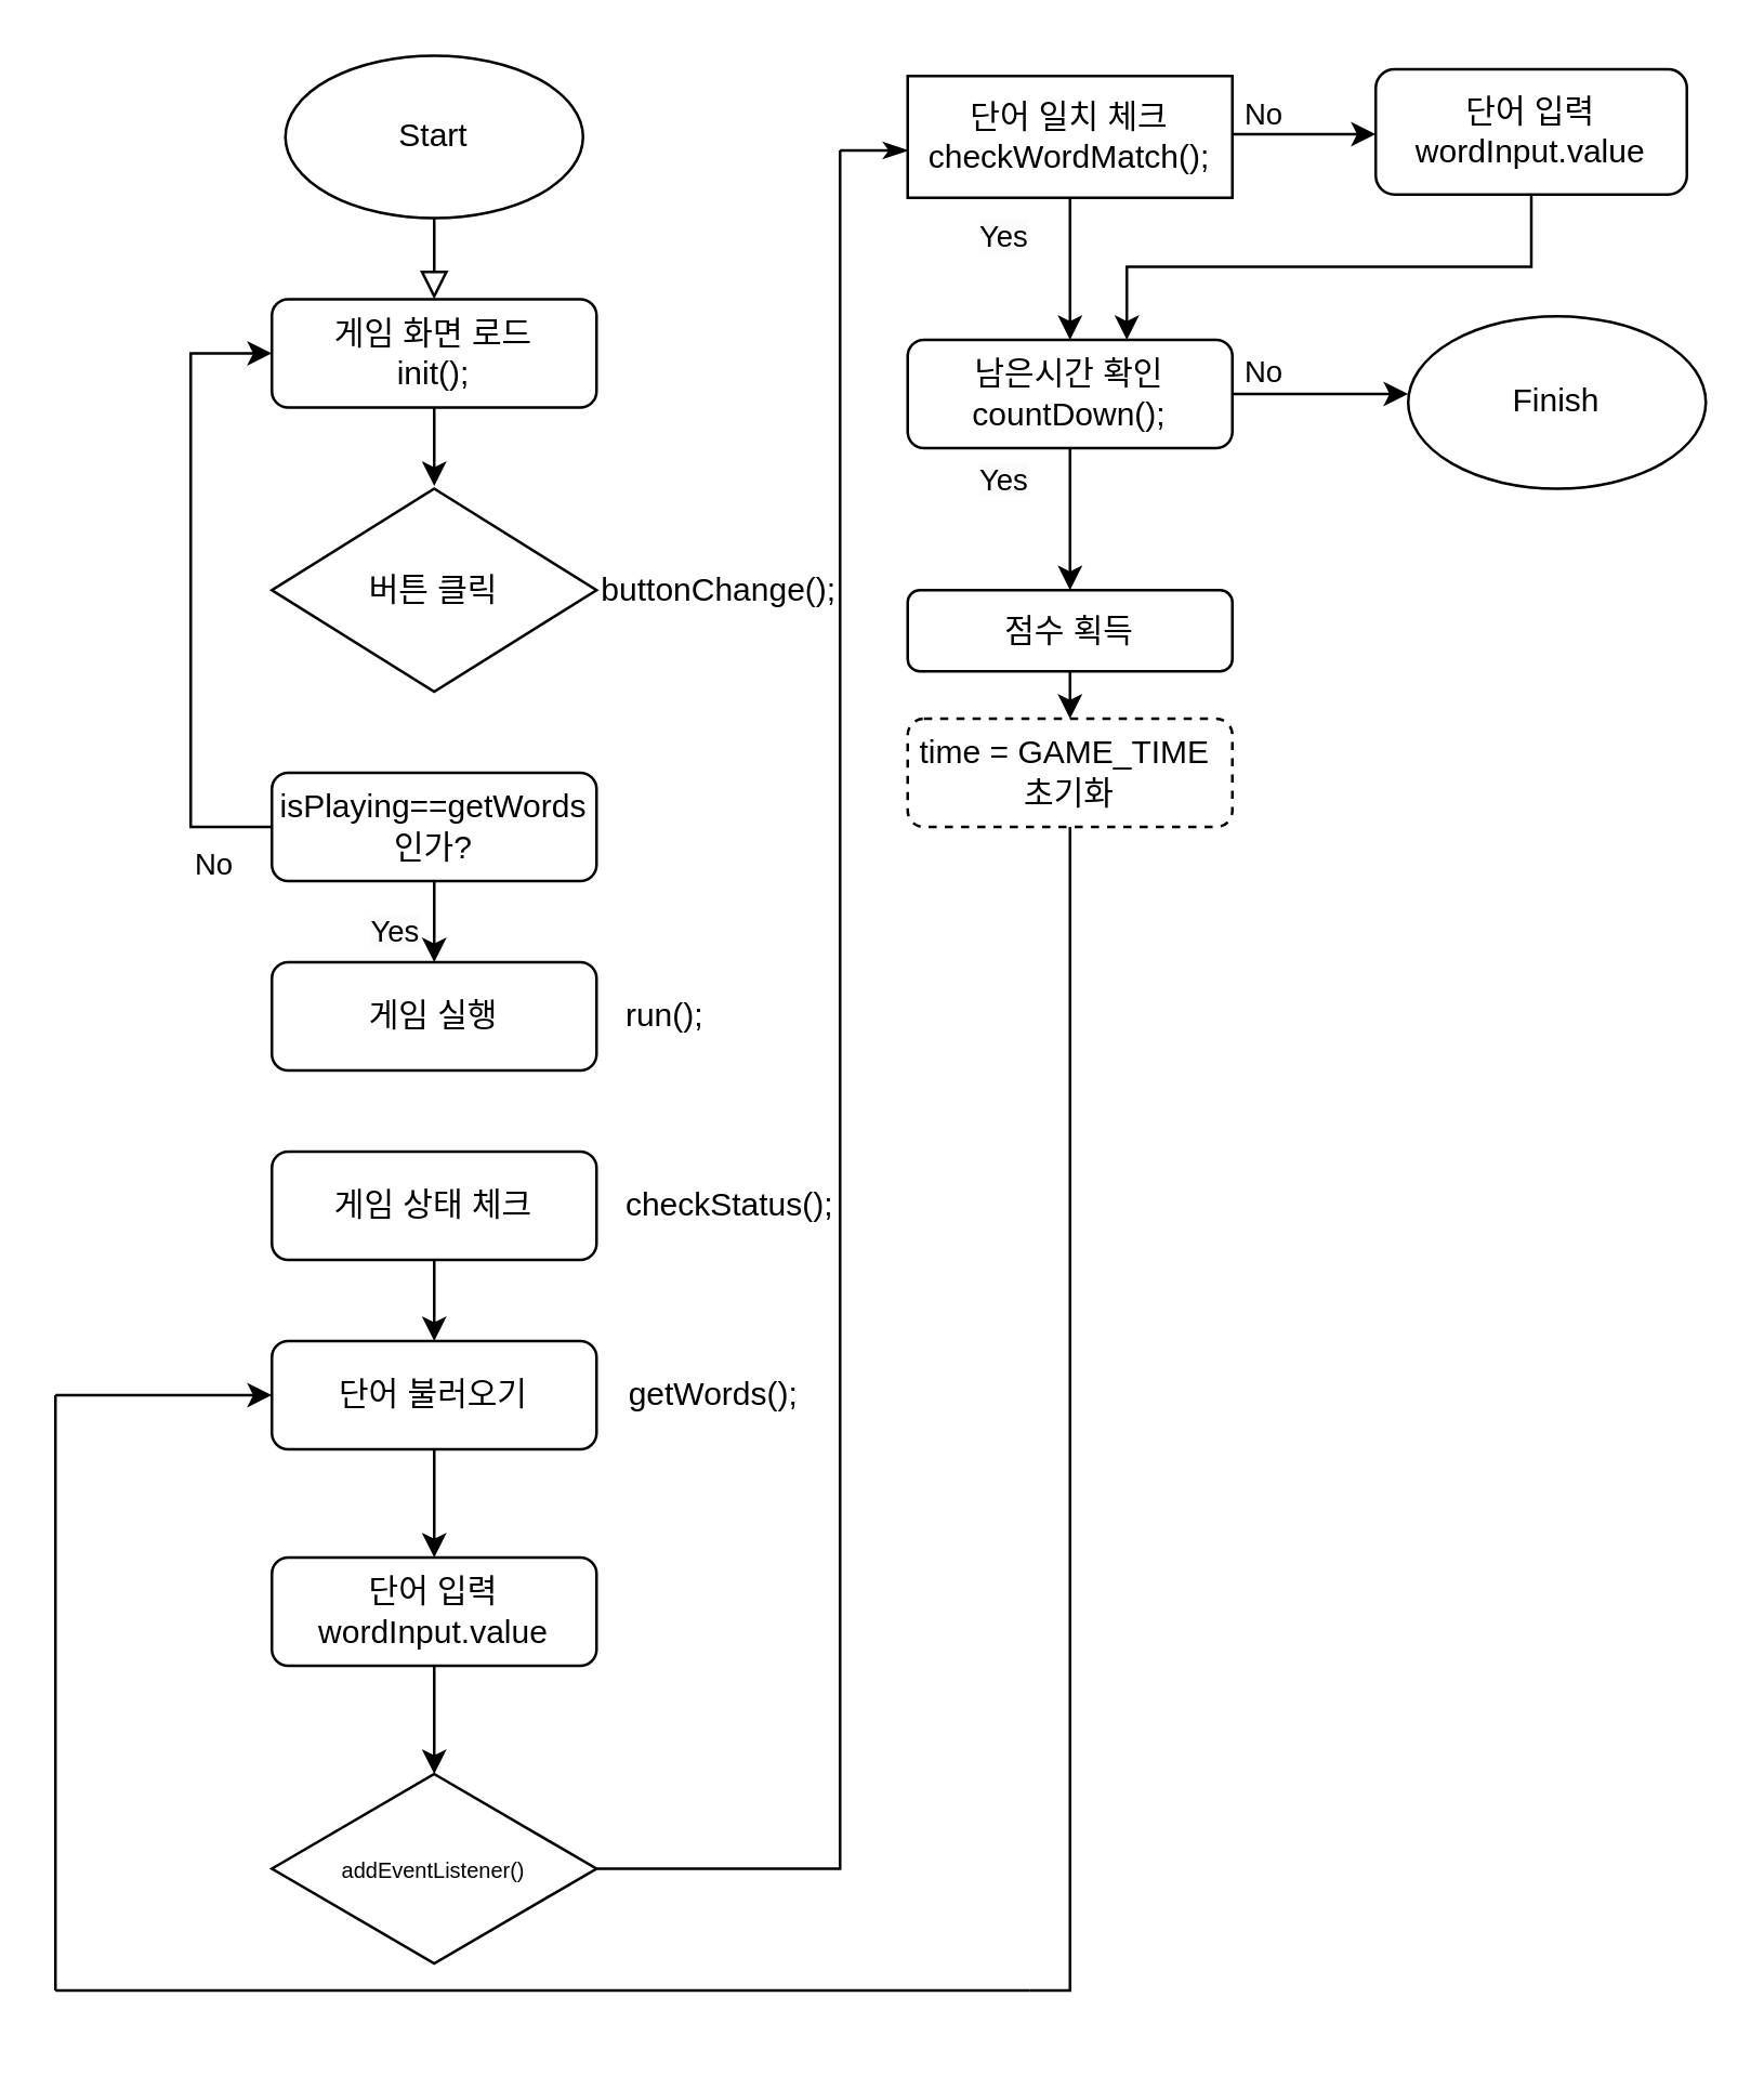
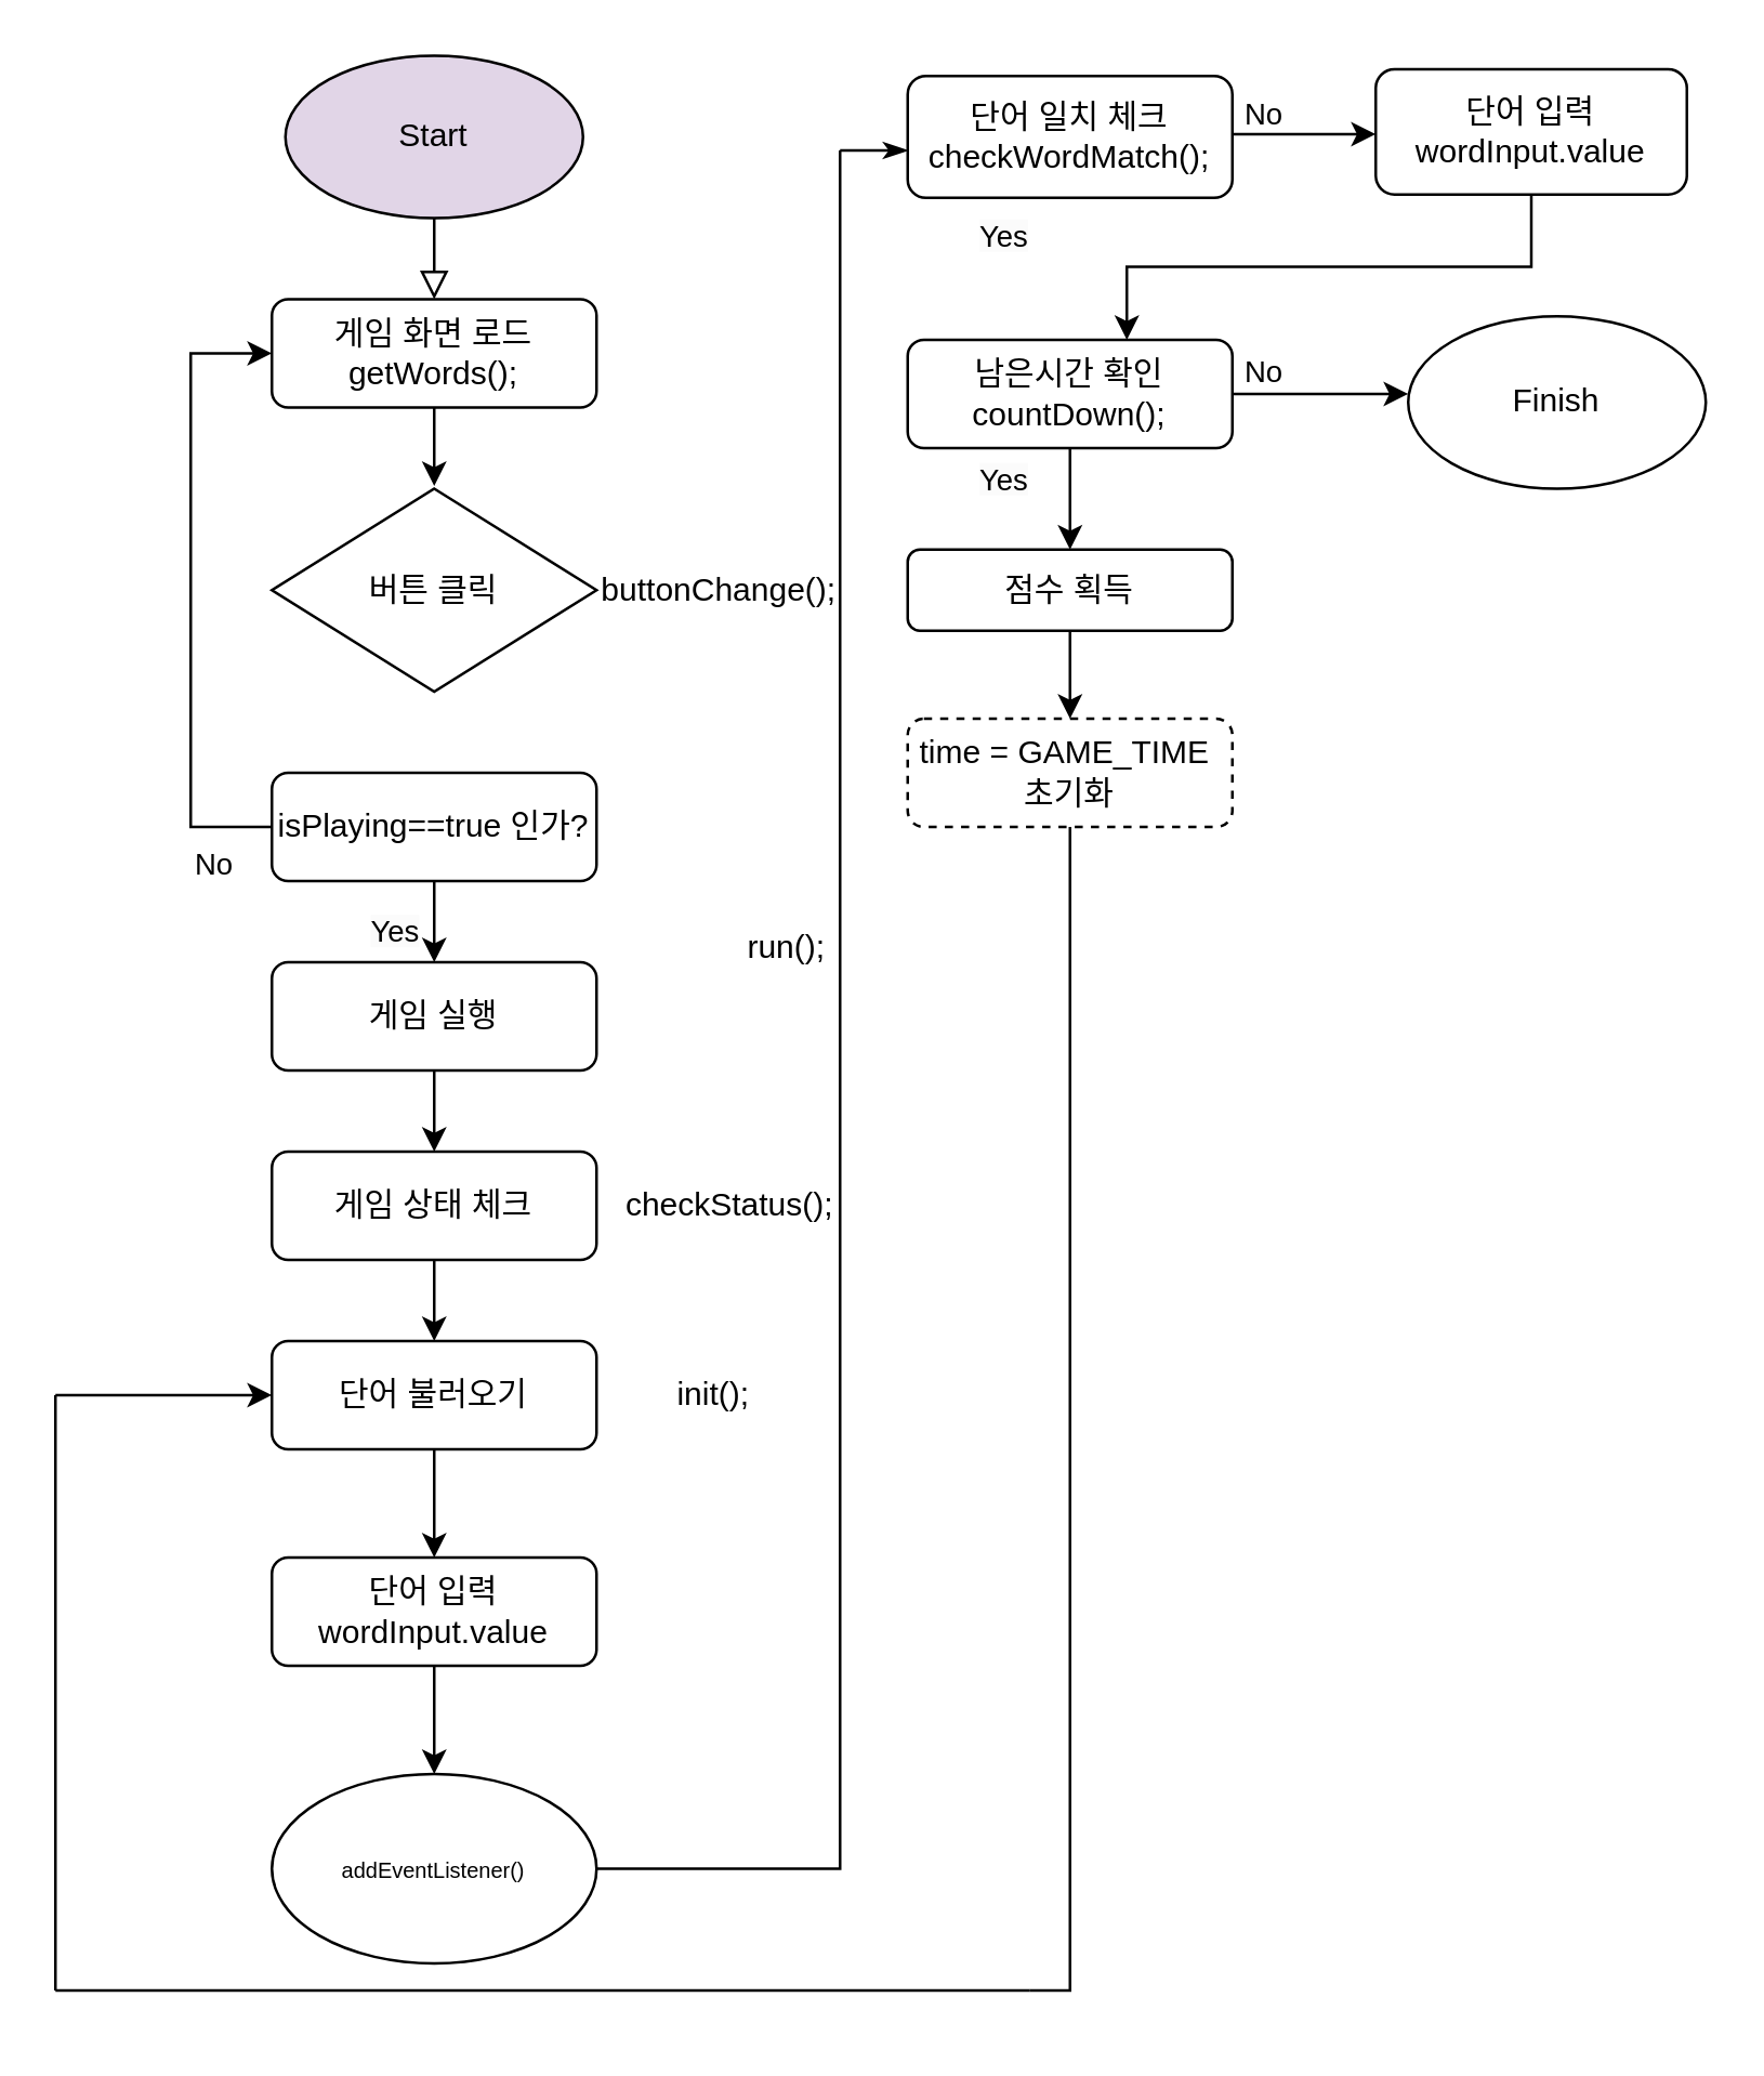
- <mxCell id="5" value="Start" style="ellipse;whiteSpace=wrap;html=1;" vertex="1" parent="1"><mxGeometry x="105" y="20" width="110" height="60" as="geometry" /></mxCell>
+ <mxCell id="5" value="Start" style="ellipse;whiteSpace=wrap;html=1;fillColor=#e1d5e7;" vertex="1" parent="1"><mxGeometry x="105" y="20" width="110" height="60" as="geometry" /></mxCell>
- <mxCell id="26" value="단어 일치 체크&lt;br&gt;checkWordMatch();" style="whiteSpace=wrap;html=1;fillColor=none;rounded=0;" vertex="1" parent="1"><mxGeometry x="335" y="27.5" width="120" height="45" as="geometry" /></mxCell>
+ <mxCell id="26" value="단어 일치 체크&lt;br&gt;checkWordMatch();" style="rounded=1;whiteSpace=wrap;html=1;fillColor=none;" vertex="1" parent="1"><mxGeometry x="335" y="27.5" width="120" height="45" as="geometry" /></mxCell>
- <mxCell id="24" value="" style="edgeStyle=elbowEdgeStyle;rounded=0;orthogonalLoop=1;jettySize=auto;elbow=vertical;html=1;shadow=0;fontSize=12;startArrow=none;startFill=0;endArrow=classic;endFill=1;" edge="1" parent="1" source="26" target="38"><mxGeometry relative="1" as="geometry" /></mxCell>
- <mxCell id="4" value="게임 화면 로드&lt;br&gt;init();" style="rounded=1;whiteSpace=wrap;html=1;fontSize=12;glass=0;strokeWidth=1;shadow=0;" parent="1" vertex="1"><mxGeometry x="100" y="110" width="120" height="40" as="geometry" /></mxCell>
+ <mxCell id="4" value="게임 화면 로드&lt;br&gt;getWords();" style="rounded=1;whiteSpace=wrap;html=1;fontSize=12;glass=0;strokeWidth=1;shadow=0;" parent="1" vertex="1"><mxGeometry x="100" y="110" width="120" height="40" as="geometry" /></mxCell>
- <mxCell id="40" value="점수 획득" style="rounded=1;whiteSpace=wrap;html=1;fontSize=12;fillColor=none;" vertex="1" parent="1"><mxGeometry x="335" y="217.5" width="120" height="30" as="geometry" /></mxCell>
+ <mxCell id="40" value="점수 획득" style="rounded=1;whiteSpace=wrap;html=1;fontSize=12;fillColor=none;" vertex="1" parent="1"><mxGeometry x="335" y="202.5" width="120" height="30" as="geometry" /></mxCell>
- <mxCell id="8" value="isPlaying==getWords 인가?" style="rounded=1;whiteSpace=wrap;html=1;fillColor=none;" vertex="1" parent="1"><mxGeometry x="100" y="285" width="120" height="40" as="geometry" /></mxCell>
+ <mxCell id="8" value="isPlaying==true 인가?" style="rounded=1;whiteSpace=wrap;html=1;fillColor=none;" vertex="1" parent="1"><mxGeometry x="100" y="285" width="120" height="40" as="geometry" /></mxCell>
- <mxCell id="9" value="run();" style="text;html=1;align=center;verticalAlign=middle;resizable=0;points=[];autosize=1;strokeColor=none;fillColor=none;" vertex="1" parent="1"><mxGeometry x="220" y="360" width="50" height="30" as="geometry" /></mxCell>
+ <mxCell id="9" value="run();" style="text;html=1;align=center;verticalAlign=middle;resizable=0;points=[];autosize=1;strokeColor=none;fillColor=none;" vertex="1" parent="1"><mxGeometry x="265" y="335" width="50" height="30" as="geometry" /></mxCell>
+ <mxCell id="11" value="" style="edgeStyle=elbowEdgeStyle;rounded=0;orthogonalLoop=1;jettySize=auto;elbow=vertical;html=1;shadow=0;" edge="1" parent="1" source="12" target="18"><mxGeometry relative="1" as="geometry" /></mxCell>
- <mxCell id="35" value="getWords();" style="text;html=1;align=center;verticalAlign=middle;resizable=0;points=[];autosize=1;strokeColor=none;fillColor=none;fontSize=12;" vertex="1" parent="1"><mxGeometry x="218" y="500" width="90" height="30" as="geometry" /></mxCell>
+ <mxCell id="35" value="init();" style="text;html=1;align=center;verticalAlign=middle;resizable=0;points=[];autosize=1;strokeColor=none;fillColor=none;fontSize=12;" vertex="1" parent="1"><mxGeometry x="218" y="500" width="90" height="30" as="geometry" /></mxCell>
- <mxCell id="27" value="&lt;font style=&quot;font-size: 8px;&quot;&gt;addEventListener()&lt;/font&gt;" style="rhombus;whiteSpace=wrap;html=1;fillColor=none;" vertex="1" parent="1"><mxGeometry x="100" y="655" width="120" height="70" as="geometry" /></mxCell>
+ <mxCell id="27" value="&lt;font style=&quot;font-size: 8px;&quot;&gt;addEventListener()&lt;/font&gt;" style="ellipse;whiteSpace=wrap;html=1;fillColor=none;" vertex="1" parent="1"><mxGeometry x="100" y="655" width="120" height="70" as="geometry" /></mxCell>
